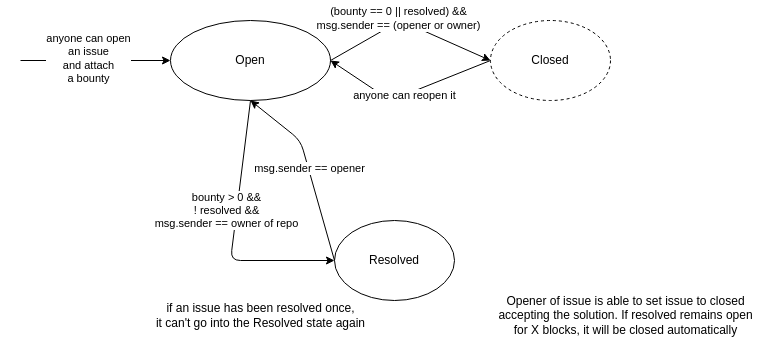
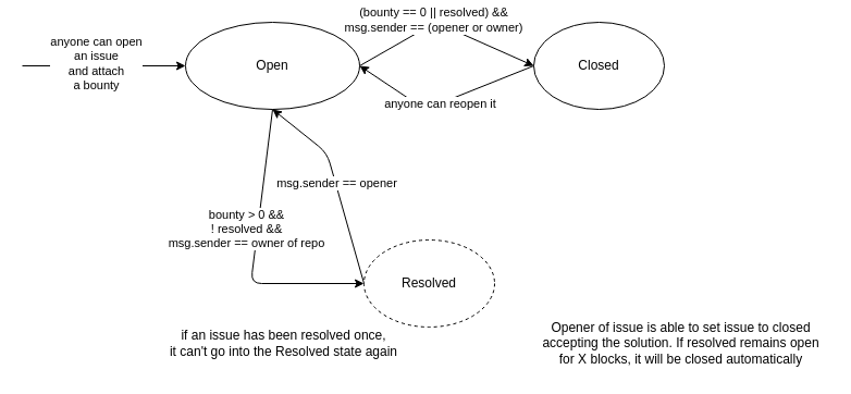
- <mxCell id="3" value="Closed" style="ellipse;whiteSpace=wrap;html=1;dashed=1;" parent="1" vertex="1"><mxGeometry x="490" y="20" width="120" height="80" as="geometry" /></mxCell>
+ <mxCell id="3" value="Closed" style="ellipse;whiteSpace=wrap;html=1;" parent="1" vertex="1"><mxGeometry x="490" y="20" width="120" height="80" as="geometry" /></mxCell>
- <mxCell id="4" value="Resolved" style="ellipse;whiteSpace=wrap;html=1;" parent="1" vertex="1"><mxGeometry x="334" y="220" width="120" height="80" as="geometry" /></mxCell>
+ <mxCell id="4" value="Resolved" style="ellipse;whiteSpace=wrap;html=1;dashed=1;" parent="1" vertex="1"><mxGeometry x="334" y="220" width="120" height="80" as="geometry" /></mxCell>
